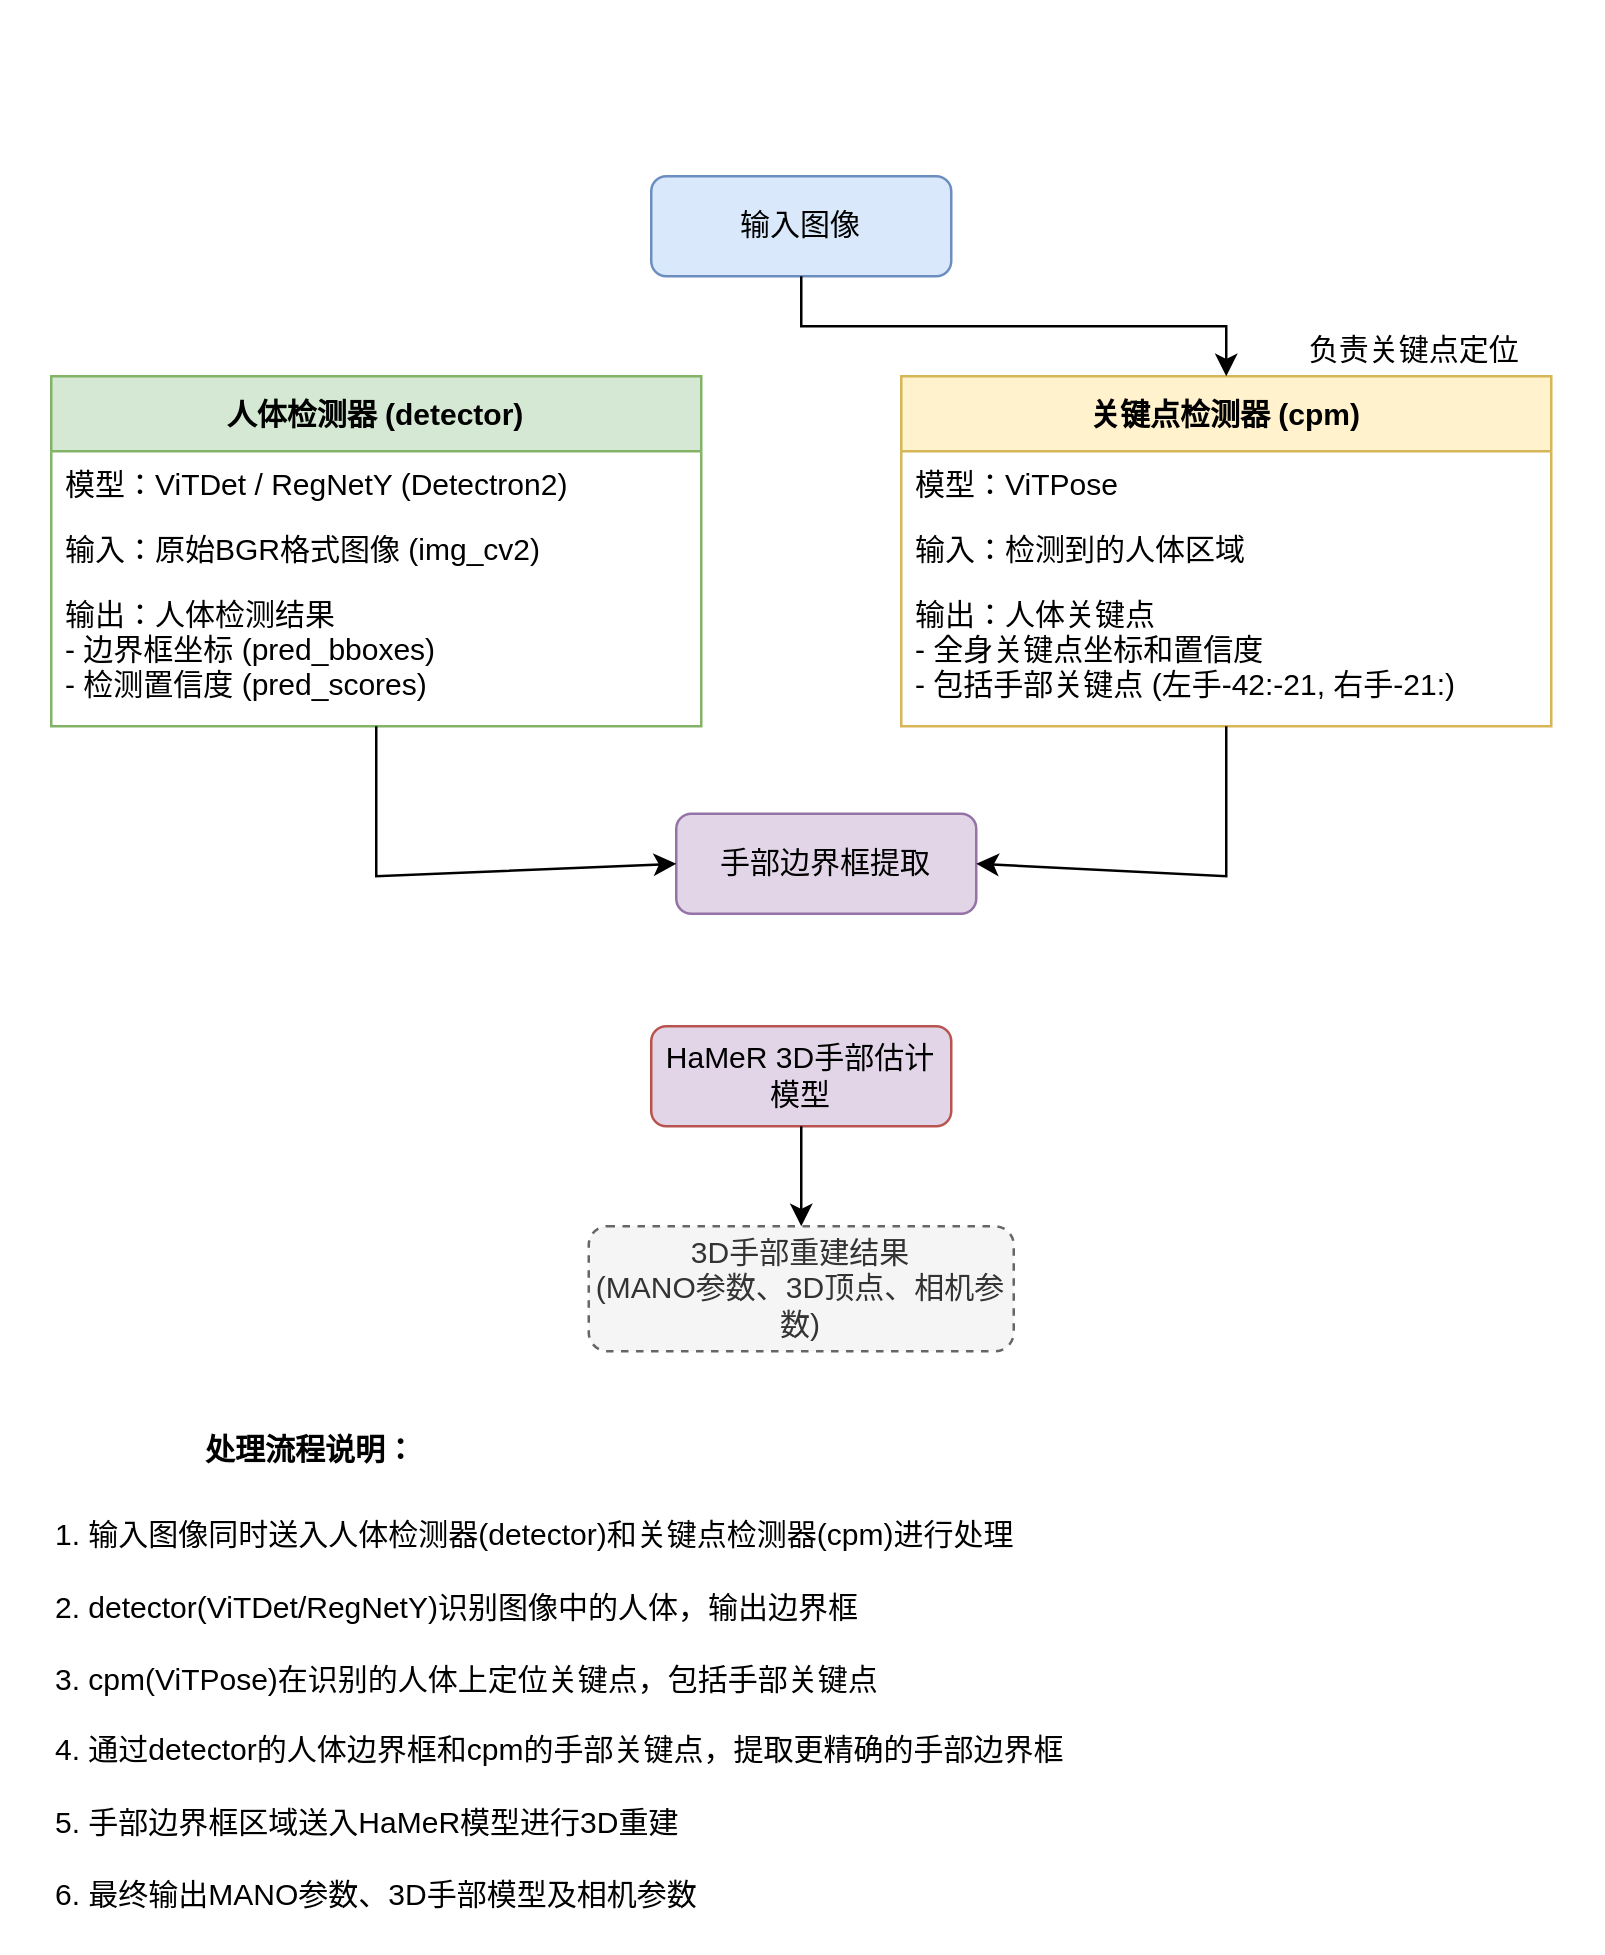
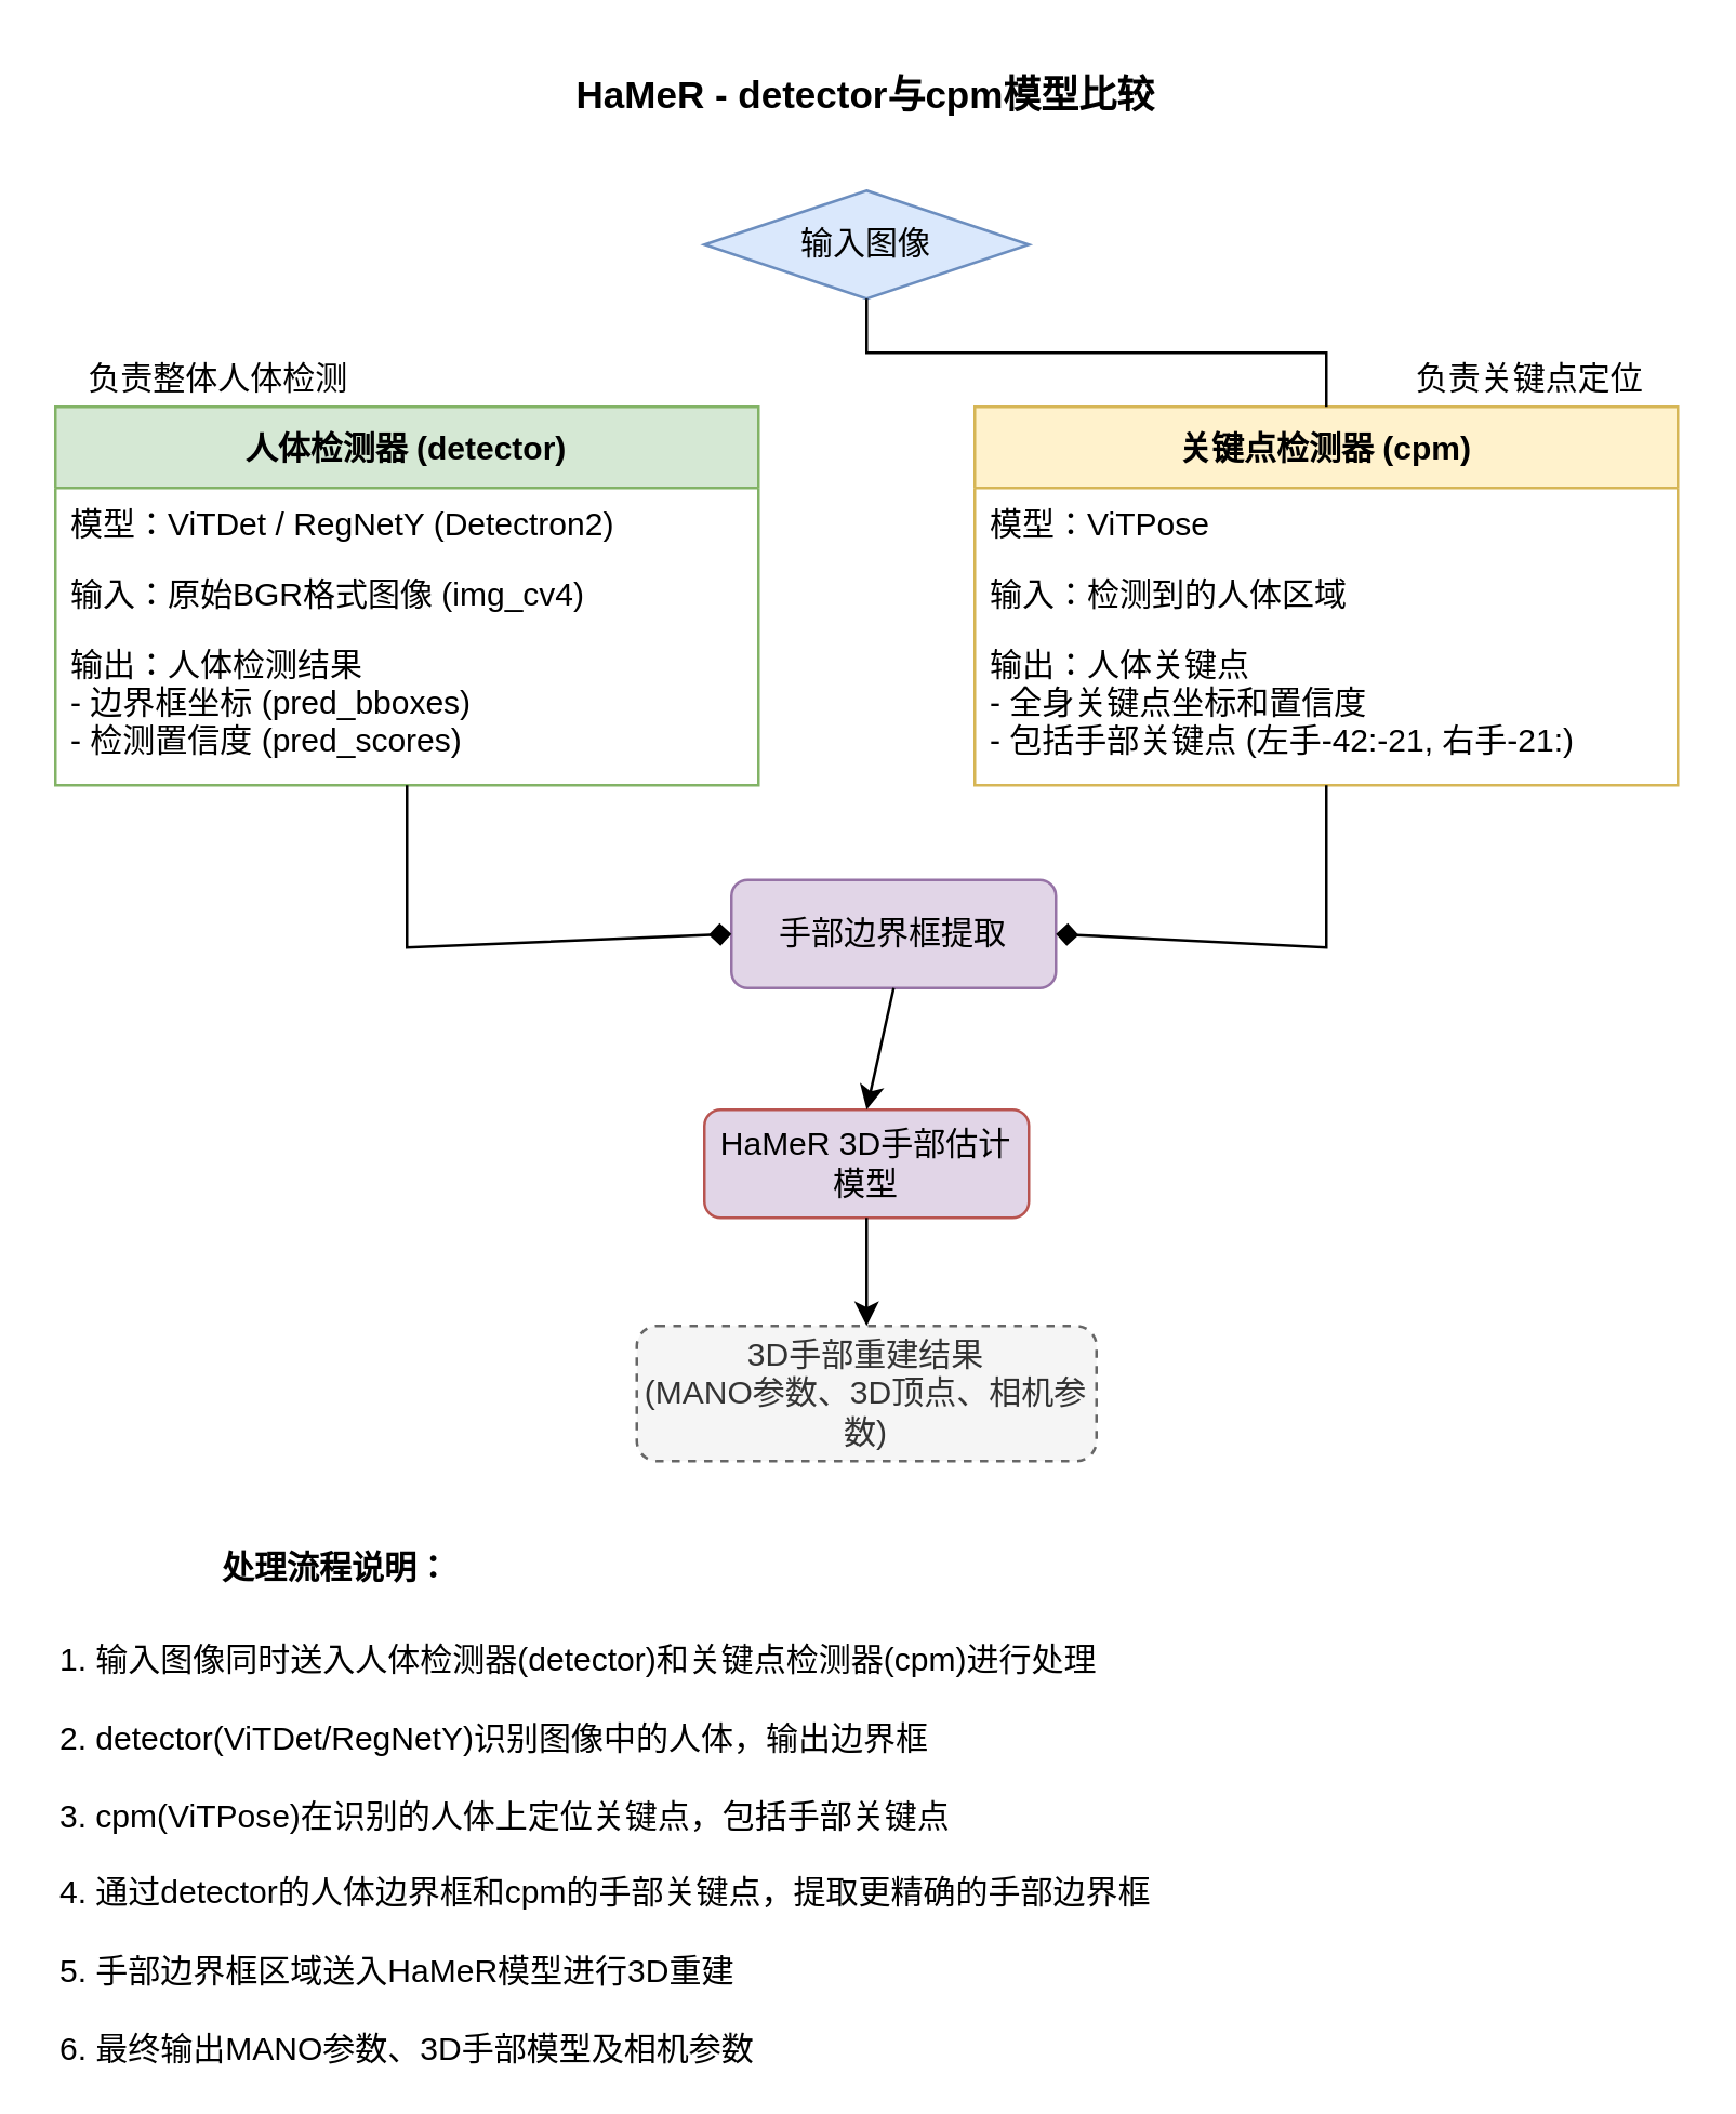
+ <mxCell id="2" value="&lt;font style=&quot;font-size: 14px;&quot;&gt;&lt;b&gt;HaMeR - detector与cpm模型比较&lt;/b&gt;&lt;/font&gt;" style="text;html=1;strokeColor=none;fillColor=none;align=center;verticalAlign=middle;whiteSpace=wrap;rounded=0;" vertex="1" parent="1"><mxGeometry x="120" y="20" width="400" height="30" as="geometry" /></mxCell>
- <mxCell id="3" value="输入图像" style="rounded=1;whiteSpace=wrap;html=1;fontSize=12;glass=0;strokeWidth=1;shadow=0;fillColor=#dae8fc;strokeColor=#6c8ebf;" vertex="1" parent="1"><mxGeometry x="260" y="70" width="120" height="40" as="geometry" /></mxCell>
+ <mxCell id="3" value="输入图像" style="rhombus;whiteSpace=wrap;html=1;fontSize=12;glass=0;strokeWidth=1;shadow=0;fillColor=#dae8fc;strokeColor=#6c8ebf;" vertex="1" parent="1"><mxGeometry x="260" y="70" width="120" height="40" as="geometry" /></mxCell>
+ <mxCell id="20" value="负责整体人体检测" style="text;html=1;align=center;verticalAlign=middle;resizable=0;points=[];autosize=1;strokeColor=none;fillColor=none;" vertex="1" parent="1"><mxGeometry x="20" y="130" width="120" height="20" as="geometry" /></mxCell>
- <mxCell id="15" value="" style="endArrow=classic;html=1;rounded=0;exitX=0.5;exitY=1;exitDx=0;exitDy=0;entryX=0.5;entryY=0;entryDx=0;entryDy=0;" edge="1" parent="1" source="3" target="8"><mxGeometry width="50" height="50" relative="1" as="geometry"><mxPoint x="310" y="420" as="sourcePoint" /><mxPoint x="360" y="370" as="targetPoint" /><Array as="points"><mxPoint x="320" y="130" /><mxPoint x="490" y="130" /></Array></mxGeometry></mxCell>
+ <mxCell id="15" value="" style="endArrow=none;html=1;rounded=0;exitX=0.5;exitY=1;exitDx=0;exitDy=0;entryX=0.5;entryY=0;entryDx=0;entryDy=0;" edge="1" parent="1" source="3" target="8"><mxGeometry width="50" height="50" relative="1" as="geometry"><mxPoint x="310" y="420" as="sourcePoint" /><mxPoint x="360" y="370" as="targetPoint" /><Array as="points"><mxPoint x="320" y="130" /><mxPoint x="490" y="130" /></Array></mxGeometry></mxCell>
- <mxCell id="6" value="输入：原始BGR格式图像 (img_cv2)" style="text;strokeColor=none;fillColor=none;align=left;verticalAlign=top;spacingLeft=4;spacingRight=4;overflow=hidden;rotatable=0;points=[[0,0.5],[1,0.5]];portConstraint=eastwest;" vertex="1" parent="4"><mxGeometry y="56" width="260" height="26" as="geometry" /></mxCell>
+ <mxCell id="6" value="输入：原始BGR格式图像 (img_cv4)" style="text;strokeColor=none;fillColor=none;align=left;verticalAlign=top;spacingLeft=4;spacingRight=4;overflow=hidden;rotatable=0;points=[[0,0.5],[1,0.5]];portConstraint=eastwest;" vertex="1" parent="4"><mxGeometry y="56" width="260" height="26" as="geometry" /></mxCell>
- <mxCell id="16" value="" style="endArrow=classic;html=1;rounded=0;exitX=0.5;exitY=1;exitDx=0;exitDy=0;entryX=0;entryY=0.5;entryDx=0;entryDy=0;" edge="1" parent="1" source="4" target="12"><mxGeometry width="50" height="50" relative="1" as="geometry"><mxPoint x="310" y="420" as="sourcePoint" /><mxPoint x="360" y="370" as="targetPoint" /><Array as="points"><mxPoint x="150" y="350" /></Array></mxGeometry></mxCell>
+ <mxCell id="16" value="" style="endArrow=diamond;html=1;rounded=0;exitX=0.5;exitY=1;exitDx=0;exitDy=0;entryX=0;entryY=0.5;entryDx=0;entryDy=0;" edge="1" parent="1" source="4" target="12"><mxGeometry width="50" height="50" relative="1" as="geometry"><mxPoint x="310" y="420" as="sourcePoint" /><mxPoint x="360" y="370" as="targetPoint" /><Array as="points"><mxPoint x="150" y="350" /></Array></mxGeometry></mxCell>
- <mxCell id="17" value="" style="endArrow=classic;html=1;rounded=0;exitX=0.5;exitY=1;exitDx=0;exitDy=0;entryX=1;entryY=0.5;entryDx=0;entryDy=0;" edge="1" parent="1" source="8" target="12"><mxGeometry width="50" height="50" relative="1" as="geometry"><mxPoint x="310" y="420" as="sourcePoint" /><mxPoint x="360" y="370" as="targetPoint" /><Array as="points"><mxPoint x="490" y="350" /></Array></mxGeometry></mxCell>
+ <mxCell id="17" value="" style="endArrow=diamond;html=1;rounded=0;exitX=0.5;exitY=1;exitDx=0;exitDy=0;entryX=1;entryY=0.5;entryDx=0;entryDy=0;" edge="1" parent="1" source="8" target="12"><mxGeometry width="50" height="50" relative="1" as="geometry"><mxPoint x="310" y="420" as="sourcePoint" /><mxPoint x="360" y="370" as="targetPoint" /><Array as="points"><mxPoint x="490" y="350" /></Array></mxGeometry></mxCell>
+ <mxCell id="18" value="" style="endArrow=classic;html=1;rounded=0;exitX=0.5;exitY=1;exitDx=0;exitDy=0;entryX=0.5;entryY=0;entryDx=0;entryDy=0;" edge="1" parent="1" source="12" target="13"><mxGeometry width="50" height="50" relative="1" as="geometry"><mxPoint x="310" y="420" as="sourcePoint" /><mxPoint x="360" y="370" as="targetPoint" /></mxGeometry></mxCell>
